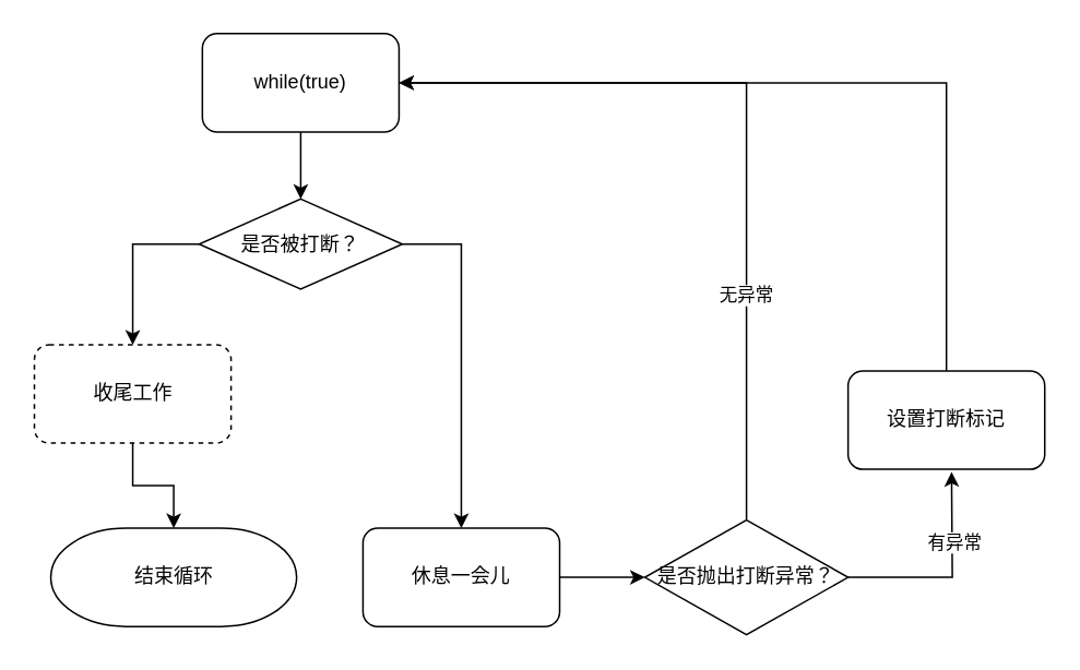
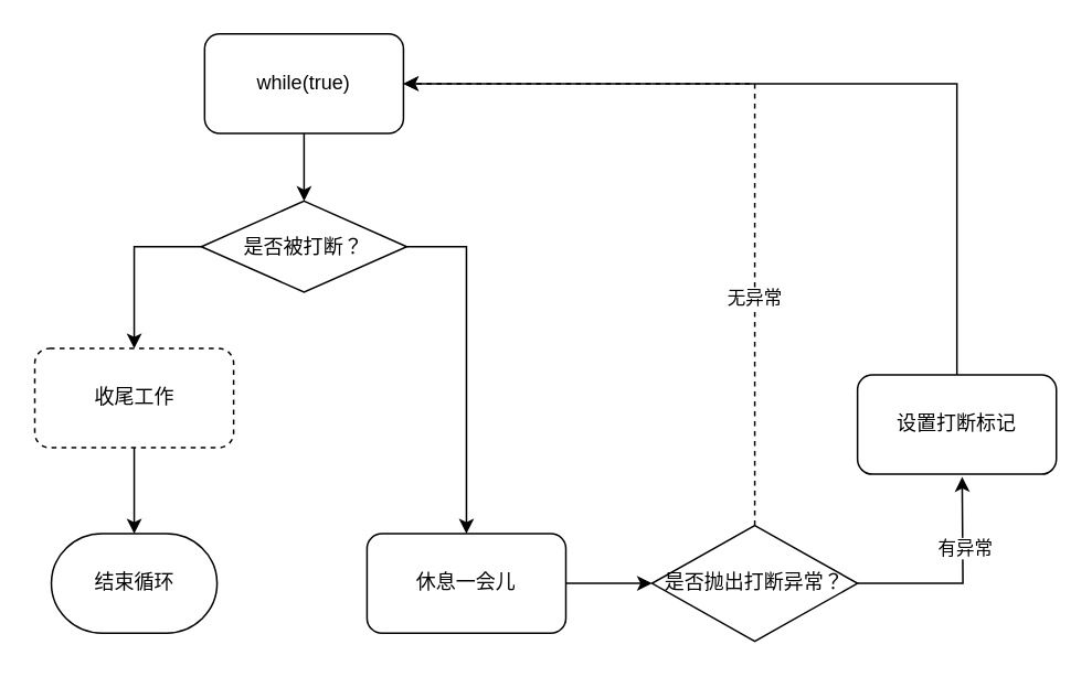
- <mxCell id="12" style="edgeStyle=orthogonalEdgeStyle;rounded=0;orthogonalLoop=1;jettySize=auto;html=1;entryX=1;entryY=0.5;entryDx=0;entryDy=0;" parent="1" source="16" target="2" edge="1"><mxGeometry relative="1" as="geometry"><Array as="points"><mxPoint x="455" y="50" /></Array></mxGeometry></mxCell>
+ <mxCell id="12" style="edgeStyle=orthogonalEdgeStyle;rounded=0;orthogonalLoop=1;jettySize=auto;html=1;entryX=1;entryY=0.5;entryDx=0;entryDy=0;dashed=1;" parent="1" source="16" target="2" edge="1"><mxGeometry relative="1" as="geometry"><Array as="points"><mxPoint x="455" y="50" /></Array></mxGeometry></mxCell>
- <mxCell id="10" value="结束循环" style="strokeWidth=1;html=1;shape=mxgraph.flowchart.terminator;whiteSpace=wrap;" parent="1" vertex="1"><mxGeometry x="30.5" y="322" width="150" height="60" as="geometry" /></mxCell>
+ <mxCell id="10" value="结束循环" style="strokeWidth=1;html=1;shape=mxgraph.flowchart.terminator;whiteSpace=wrap;" parent="1" vertex="1"><mxGeometry x="30.5" y="322" width="100" height="60" as="geometry" /></mxCell>
